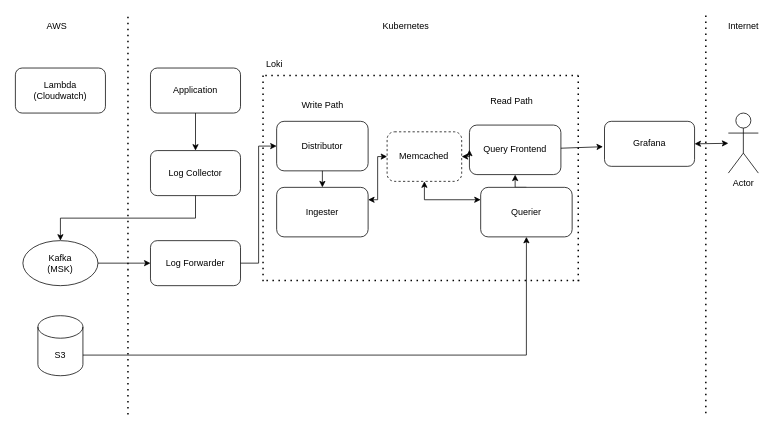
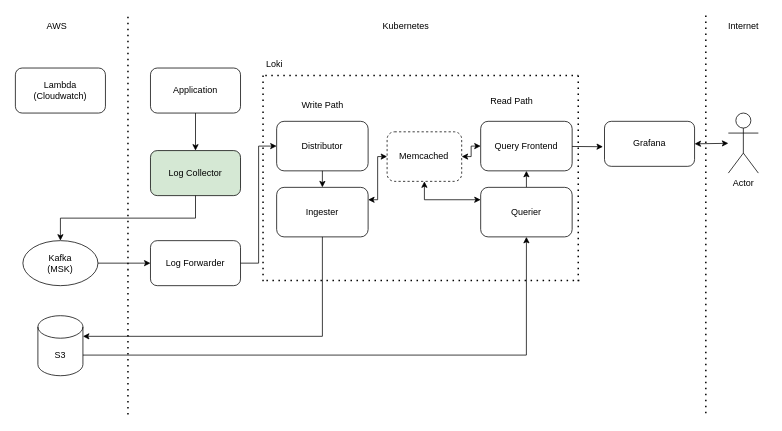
- <mxCell id="9" value="Query Frontend" style="rounded=1;whiteSpace=wrap;html=1;" parent="5" vertex="1"><mxGeometry x="285" y="71" width="121.88" height="66" as="geometry" /></mxCell>
+ <mxCell id="9" value="Query Frontend" style="rounded=1;whiteSpace=wrap;html=1;" parent="5" vertex="1"><mxGeometry x="300" y="66" width="121.88" height="66" as="geometry" /></mxCell>
- <mxCell id="3" value="Log Collector" style="rounded=1;whiteSpace=wrap;html=1;" parent="2" vertex="1"><mxGeometry x="20" y="20" width="120" height="60" as="geometry" /></mxCell>
+ <mxCell id="3" value="Log Collector" style="rounded=1;whiteSpace=wrap;html=1;fillColor=#d5e8d4;" parent="2" vertex="1"><mxGeometry x="20" y="20" width="120" height="60" as="geometry" /></mxCell>
+ <mxCell id="34" style="edgeStyle=orthogonalEdgeStyle;rounded=0;orthogonalLoop=1;jettySize=auto;html=1;exitX=0.5;exitY=1;exitDx=0;exitDy=0;entryX=1;entryY=0;entryDx=0;entryDy=27.5;entryPerimeter=0;" parent="1" source="7" target="33" edge="1"><mxGeometry relative="1" as="geometry"><mxPoint x="559.31" y="320" as="targetPoint" /></mxGeometry></mxCell>
